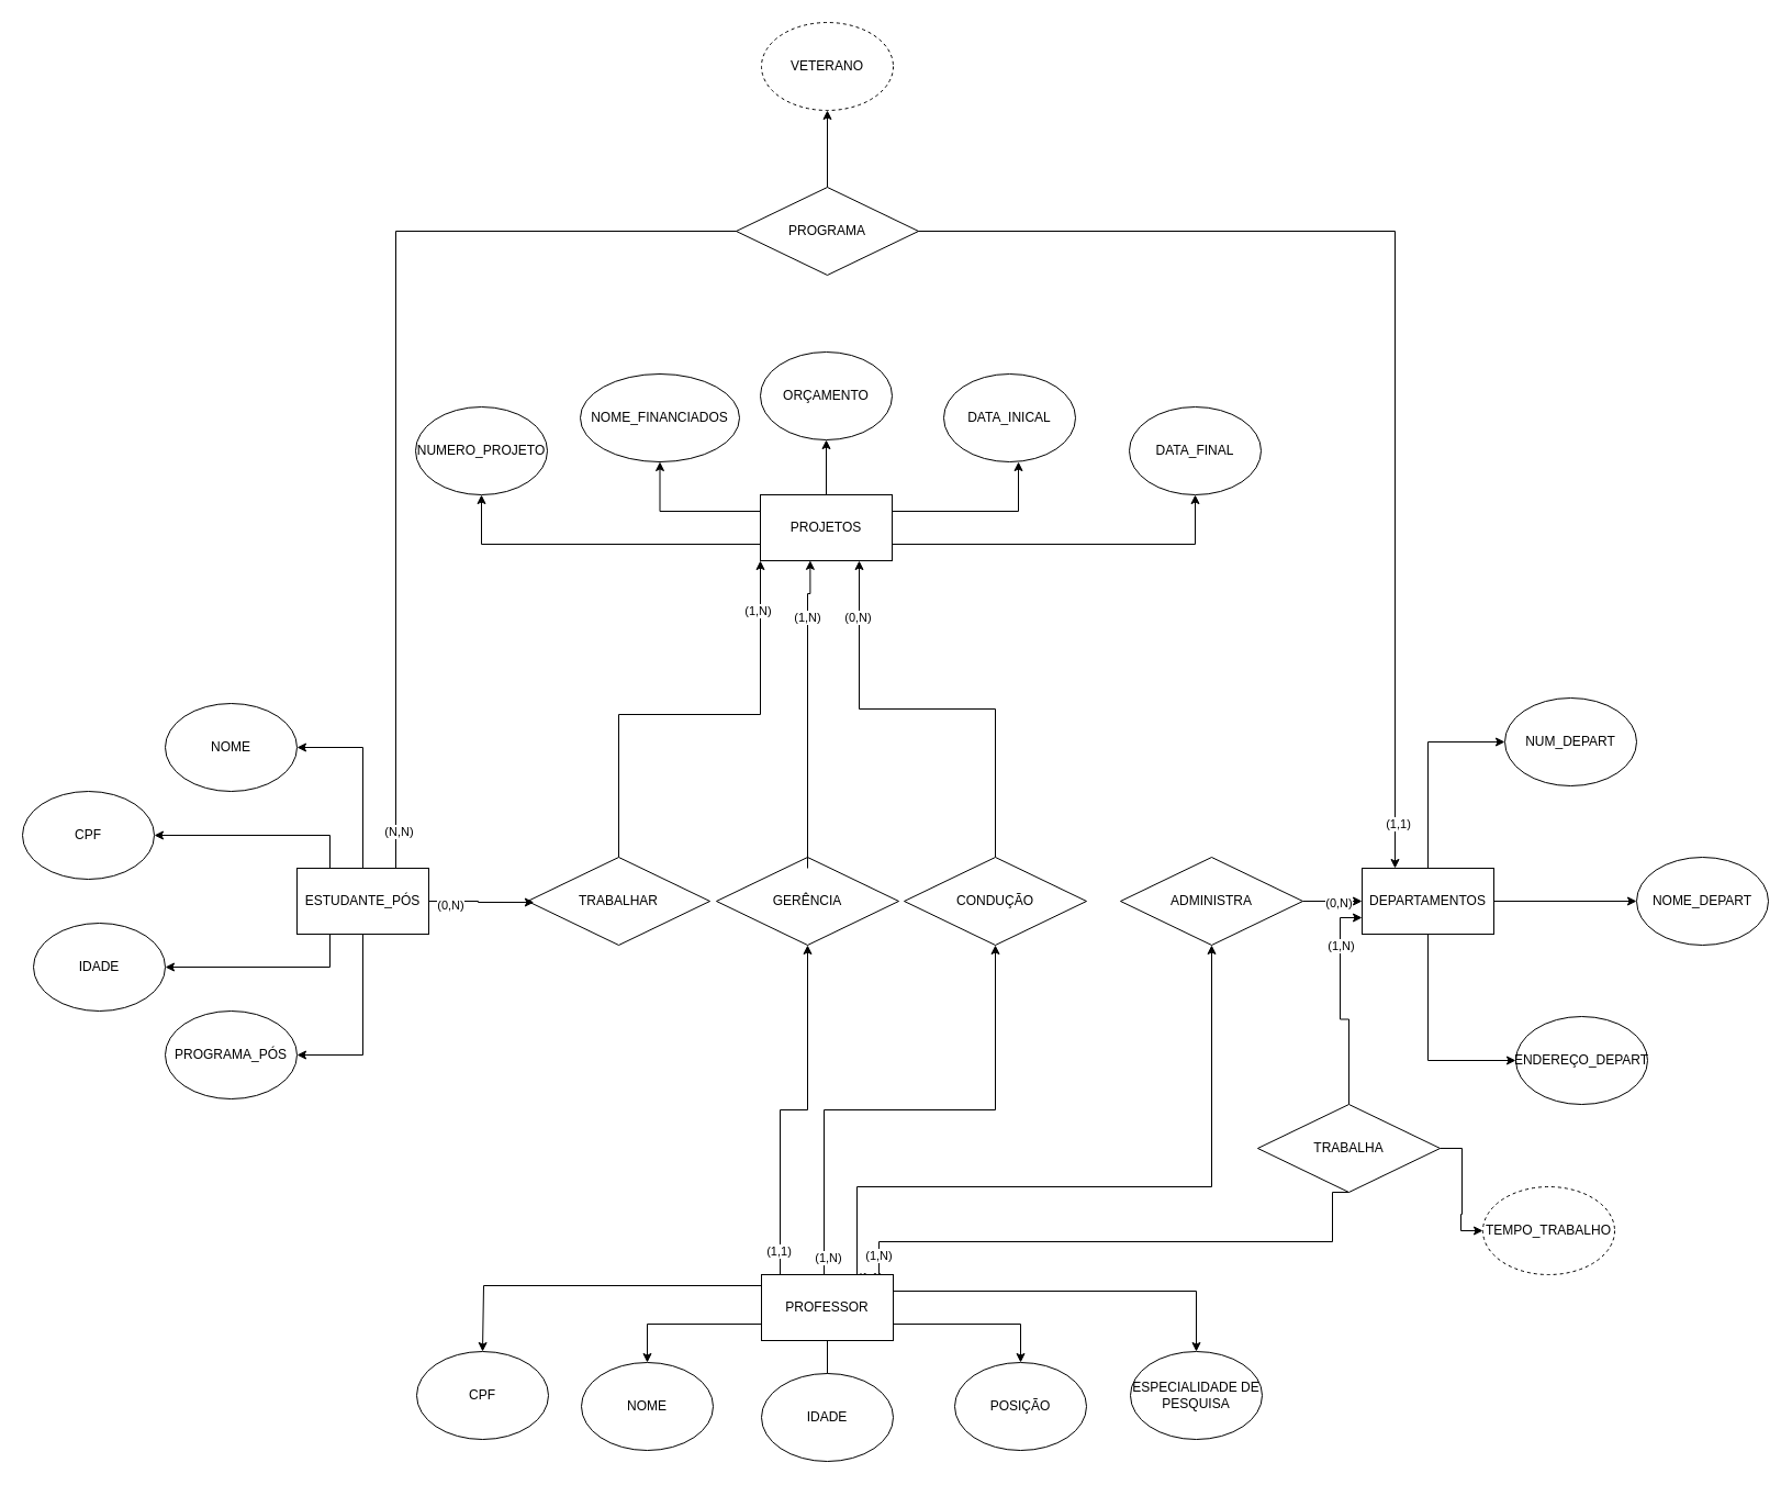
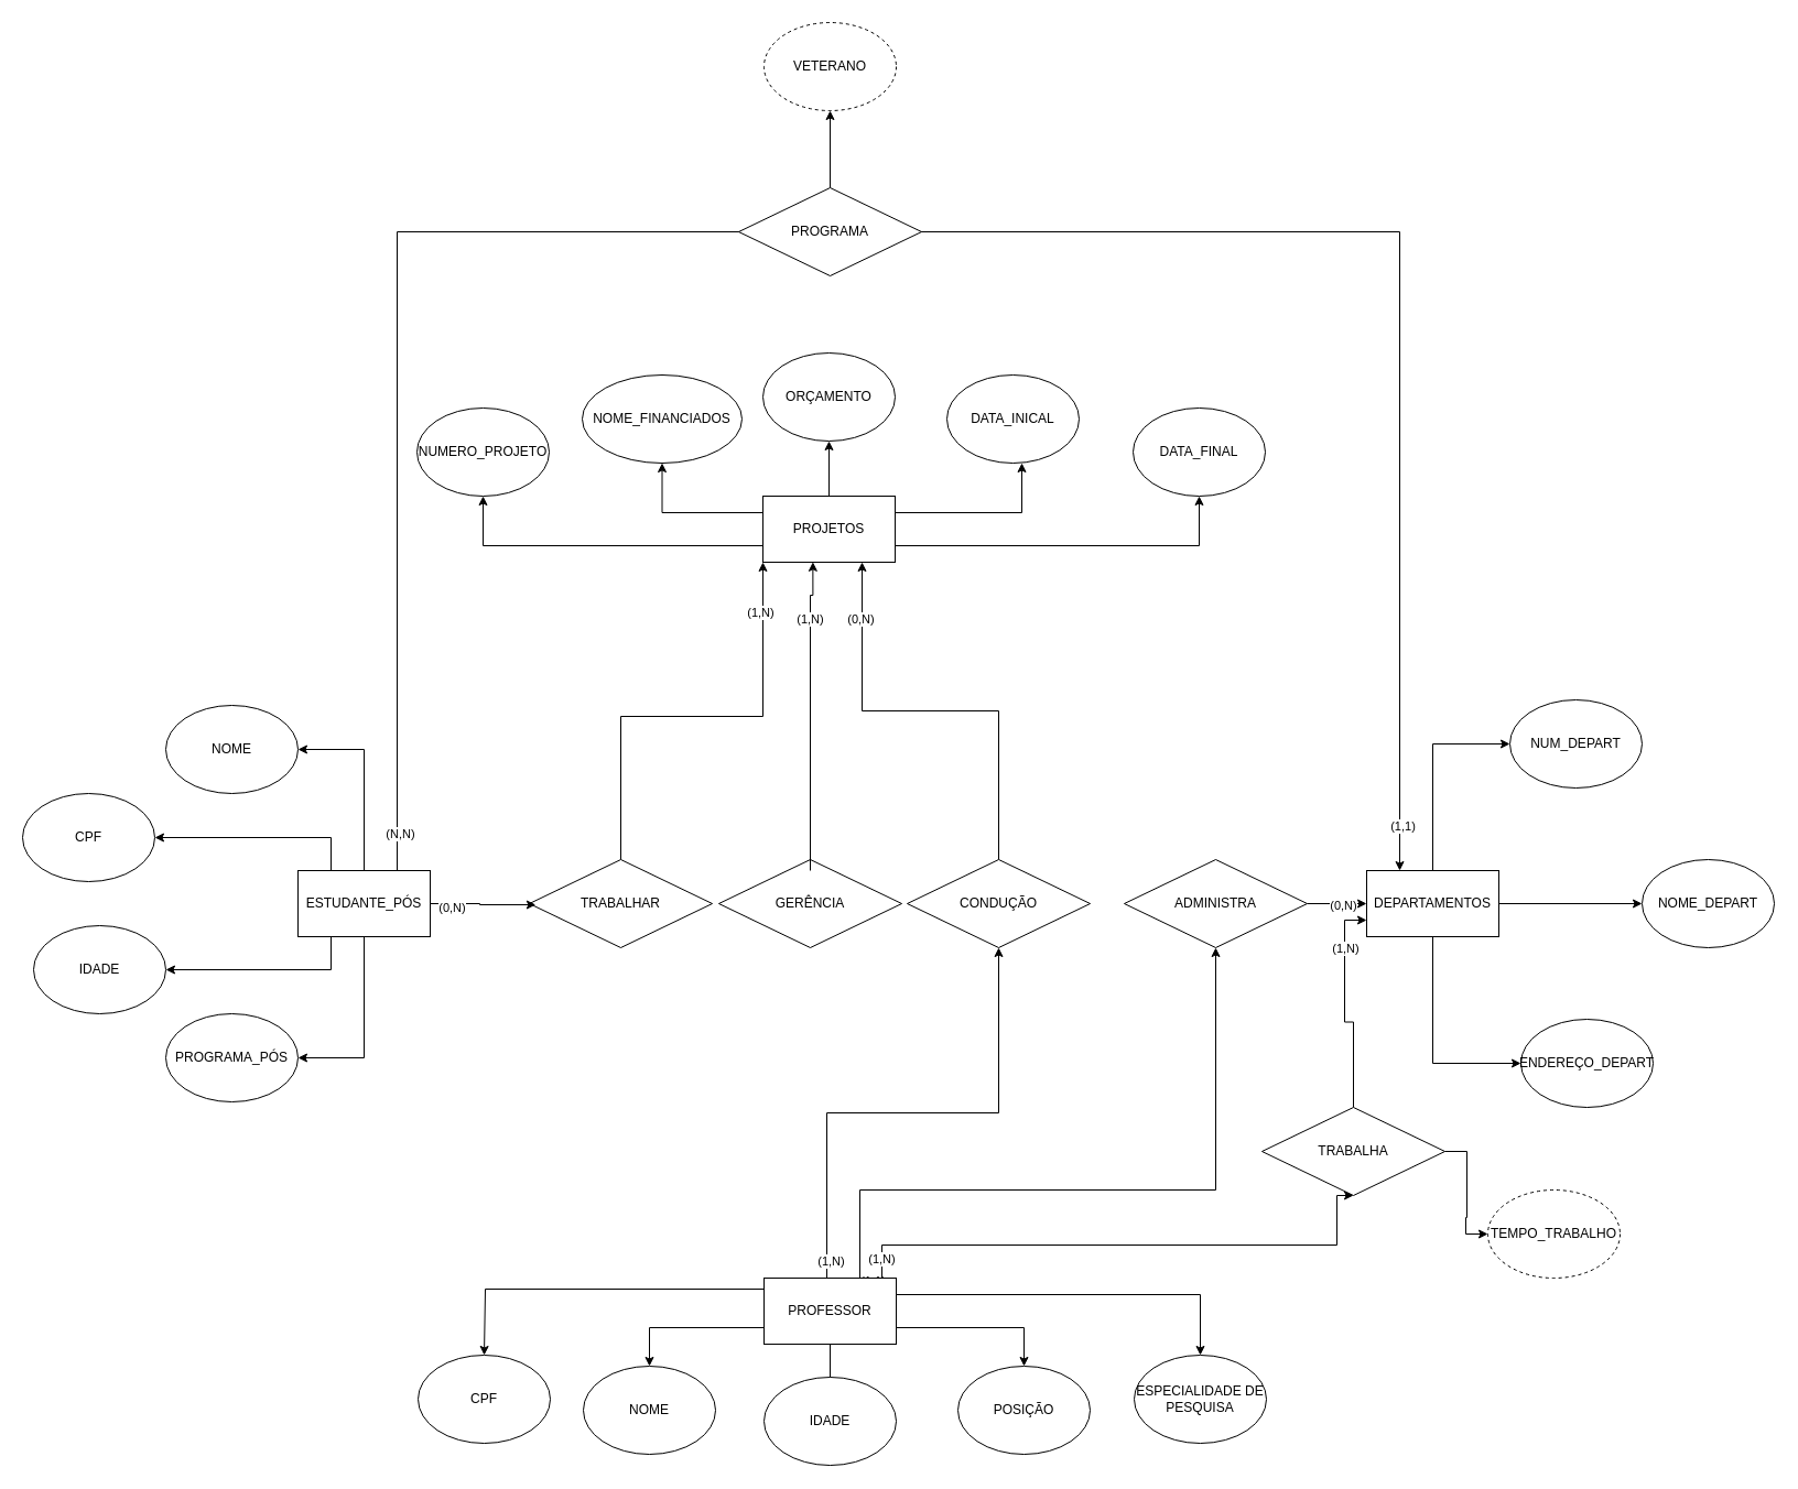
- <mxCell id="11" style="edgeStyle=orthogonalEdgeStyle;rounded=0;orthogonalLoop=1;jettySize=auto;html=1;" edge="1" parent="1" source="15" target="46"><mxGeometry relative="1" as="geometry"><Array as="points"><mxPoint x="710" y="1010" /><mxPoint x="735" y="1010" /></Array></mxGeometry></mxCell>
- <mxCell id="12" value="(1,1)" style="edgeLabel;html=1;align=center;verticalAlign=middle;resizable=0;points=[];" vertex="1" connectable="0" parent="11"><mxGeometry x="-0.865" y="2" relative="1" as="geometry"><mxPoint as="offset" /></mxGeometry></mxCell>
- <mxCell id="13" style="edgeStyle=orthogonalEdgeStyle;rounded=0;orthogonalLoop=1;jettySize=auto;html=1;entryX=0.5;entryY=1;entryDx=0;entryDy=0;endArrow=none;" edge="1" parent="1" source="15" target="68"><mxGeometry relative="1" as="geometry"><mxPoint x="1230" y="1100" as="targetPoint" /><Array as="points"><mxPoint x="800" y="1130" /><mxPoint x="1213" y="1130" /></Array></mxGeometry></mxCell>
+ <mxCell id="13" style="edgeStyle=orthogonalEdgeStyle;rounded=0;orthogonalLoop=1;jettySize=auto;html=1;entryX=0.5;entryY=1;entryDx=0;entryDy=0;" edge="1" parent="1" source="15" target="68"><mxGeometry relative="1" as="geometry"><mxPoint x="1230" y="1100" as="targetPoint" /><Array as="points"><mxPoint x="800" y="1130" /><mxPoint x="1213" y="1130" /></Array></mxGeometry></mxCell>
